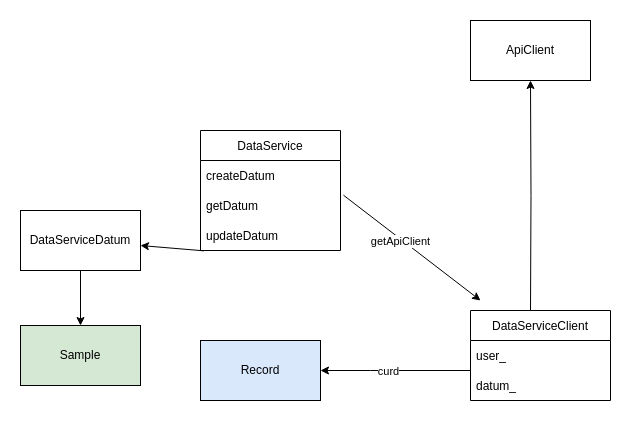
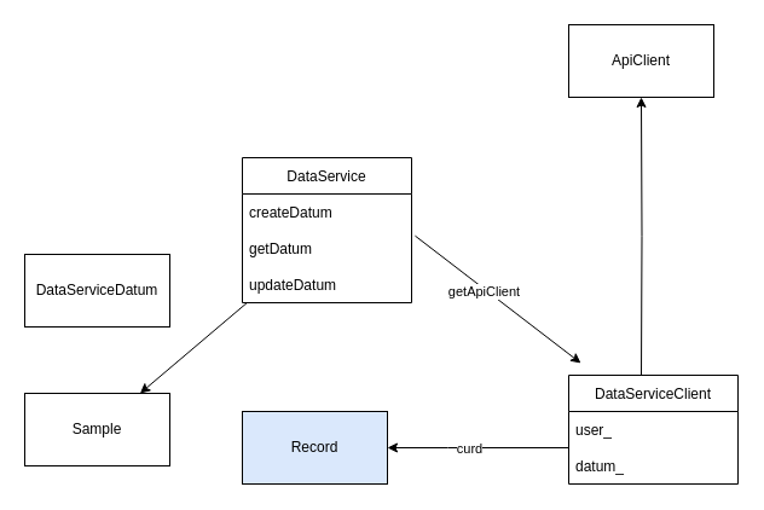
- <mxCell id="20" value="" style="endArrow=classic;html=1;rounded=0;exitX=0.025;exitY=1.011;exitDx=0;exitDy=0;exitPerimeter=0;" edge="1" parent="1" source="16" target="18"><mxGeometry width="50" height="50" relative="1" as="geometry"><mxPoint x="270" y="410" as="sourcePoint" /><mxPoint x="320" y="360" as="targetPoint" /></mxGeometry></mxCell>
+ <mxCell id="20" value="" style="endArrow=classic;html=1;rounded=0;exitX=0.025;exitY=1.011;exitDx=0;exitDy=0;exitPerimeter=0;" edge="1" parent="1" source="16" target="17"><mxGeometry width="50" height="50" relative="1" as="geometry"><mxPoint x="270" y="410" as="sourcePoint" /><mxPoint x="320" y="360" as="targetPoint" /></mxGeometry></mxCell>
- <mxCell id="19" value="" style="endArrow=classic;html=1;rounded=0;" edge="1" parent="1" source="18" target="17"><mxGeometry width="50" height="50" relative="1" as="geometry"><mxPoint x="270" y="410" as="sourcePoint" /><mxPoint x="320" y="360" as="targetPoint" /></mxGeometry></mxCell>
- <mxCell id="17" value="Sample" style="rounded=0;whiteSpace=wrap;html=1;fillColor=#d5e8d4;" vertex="1" parent="1"><mxGeometry x="20" y="325" width="120" height="60" as="geometry" /></mxCell>
+ <mxCell id="17" value="Sample" style="rounded=0;whiteSpace=wrap;html=1;" vertex="1" parent="1"><mxGeometry x="20" y="325" width="120" height="60" as="geometry" /></mxCell>
